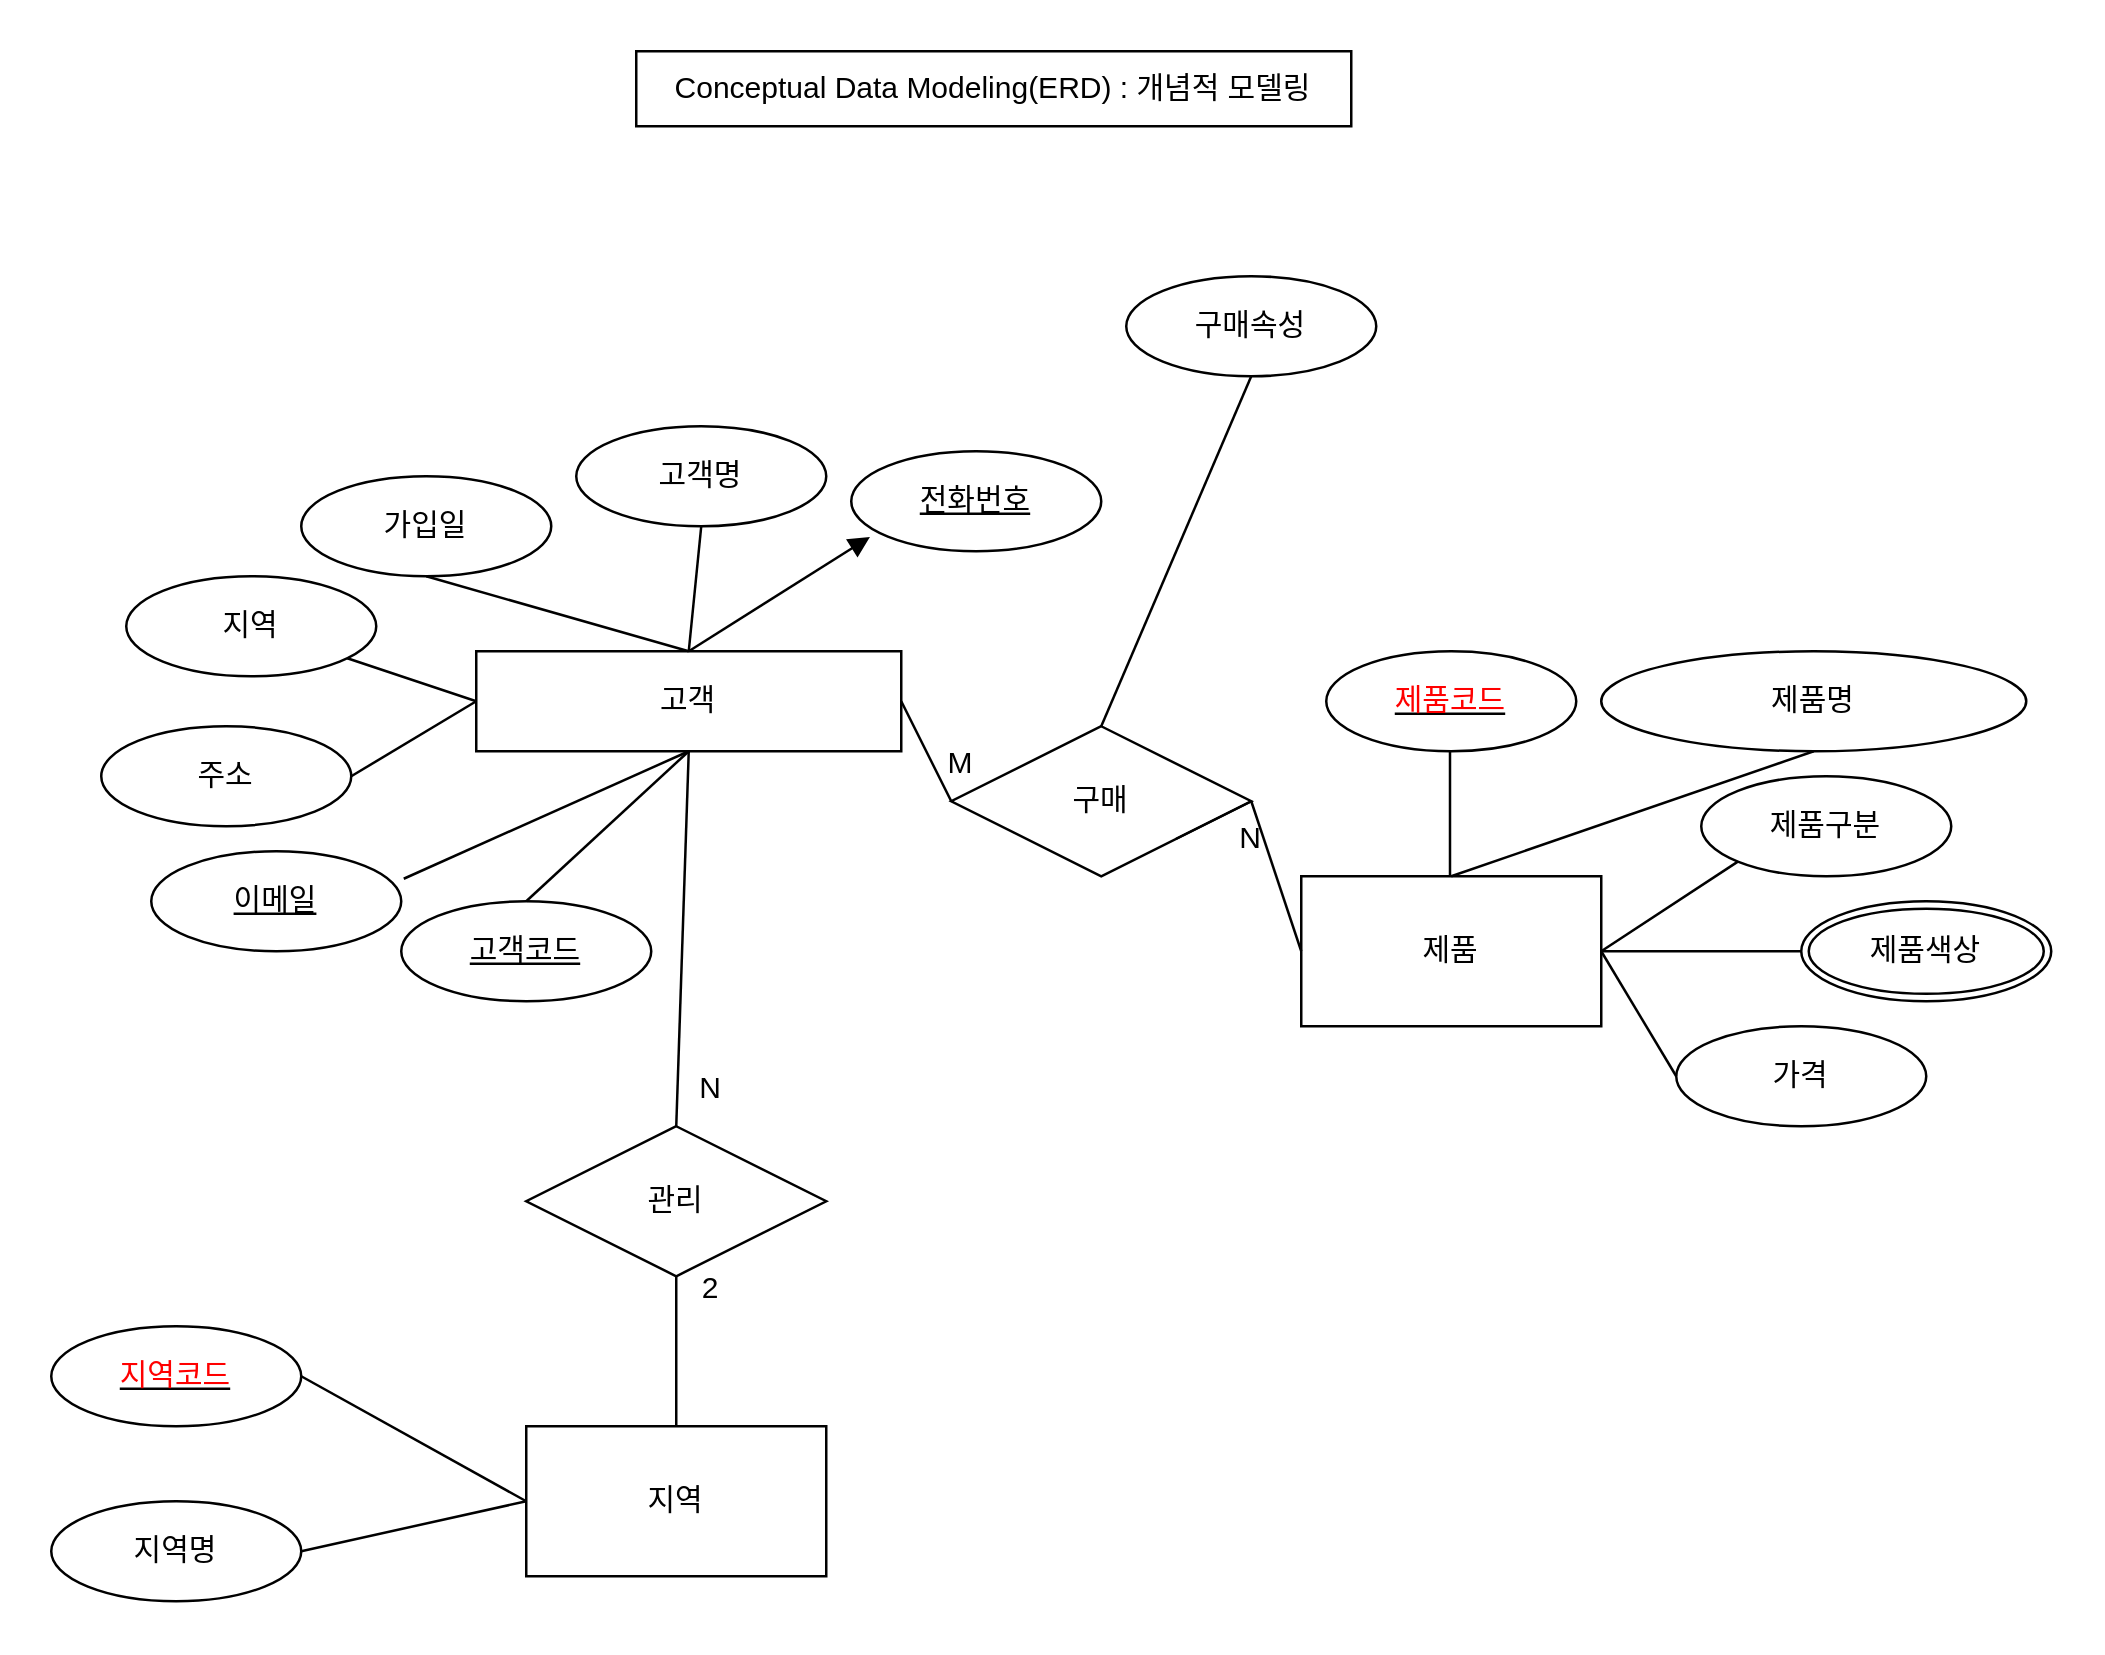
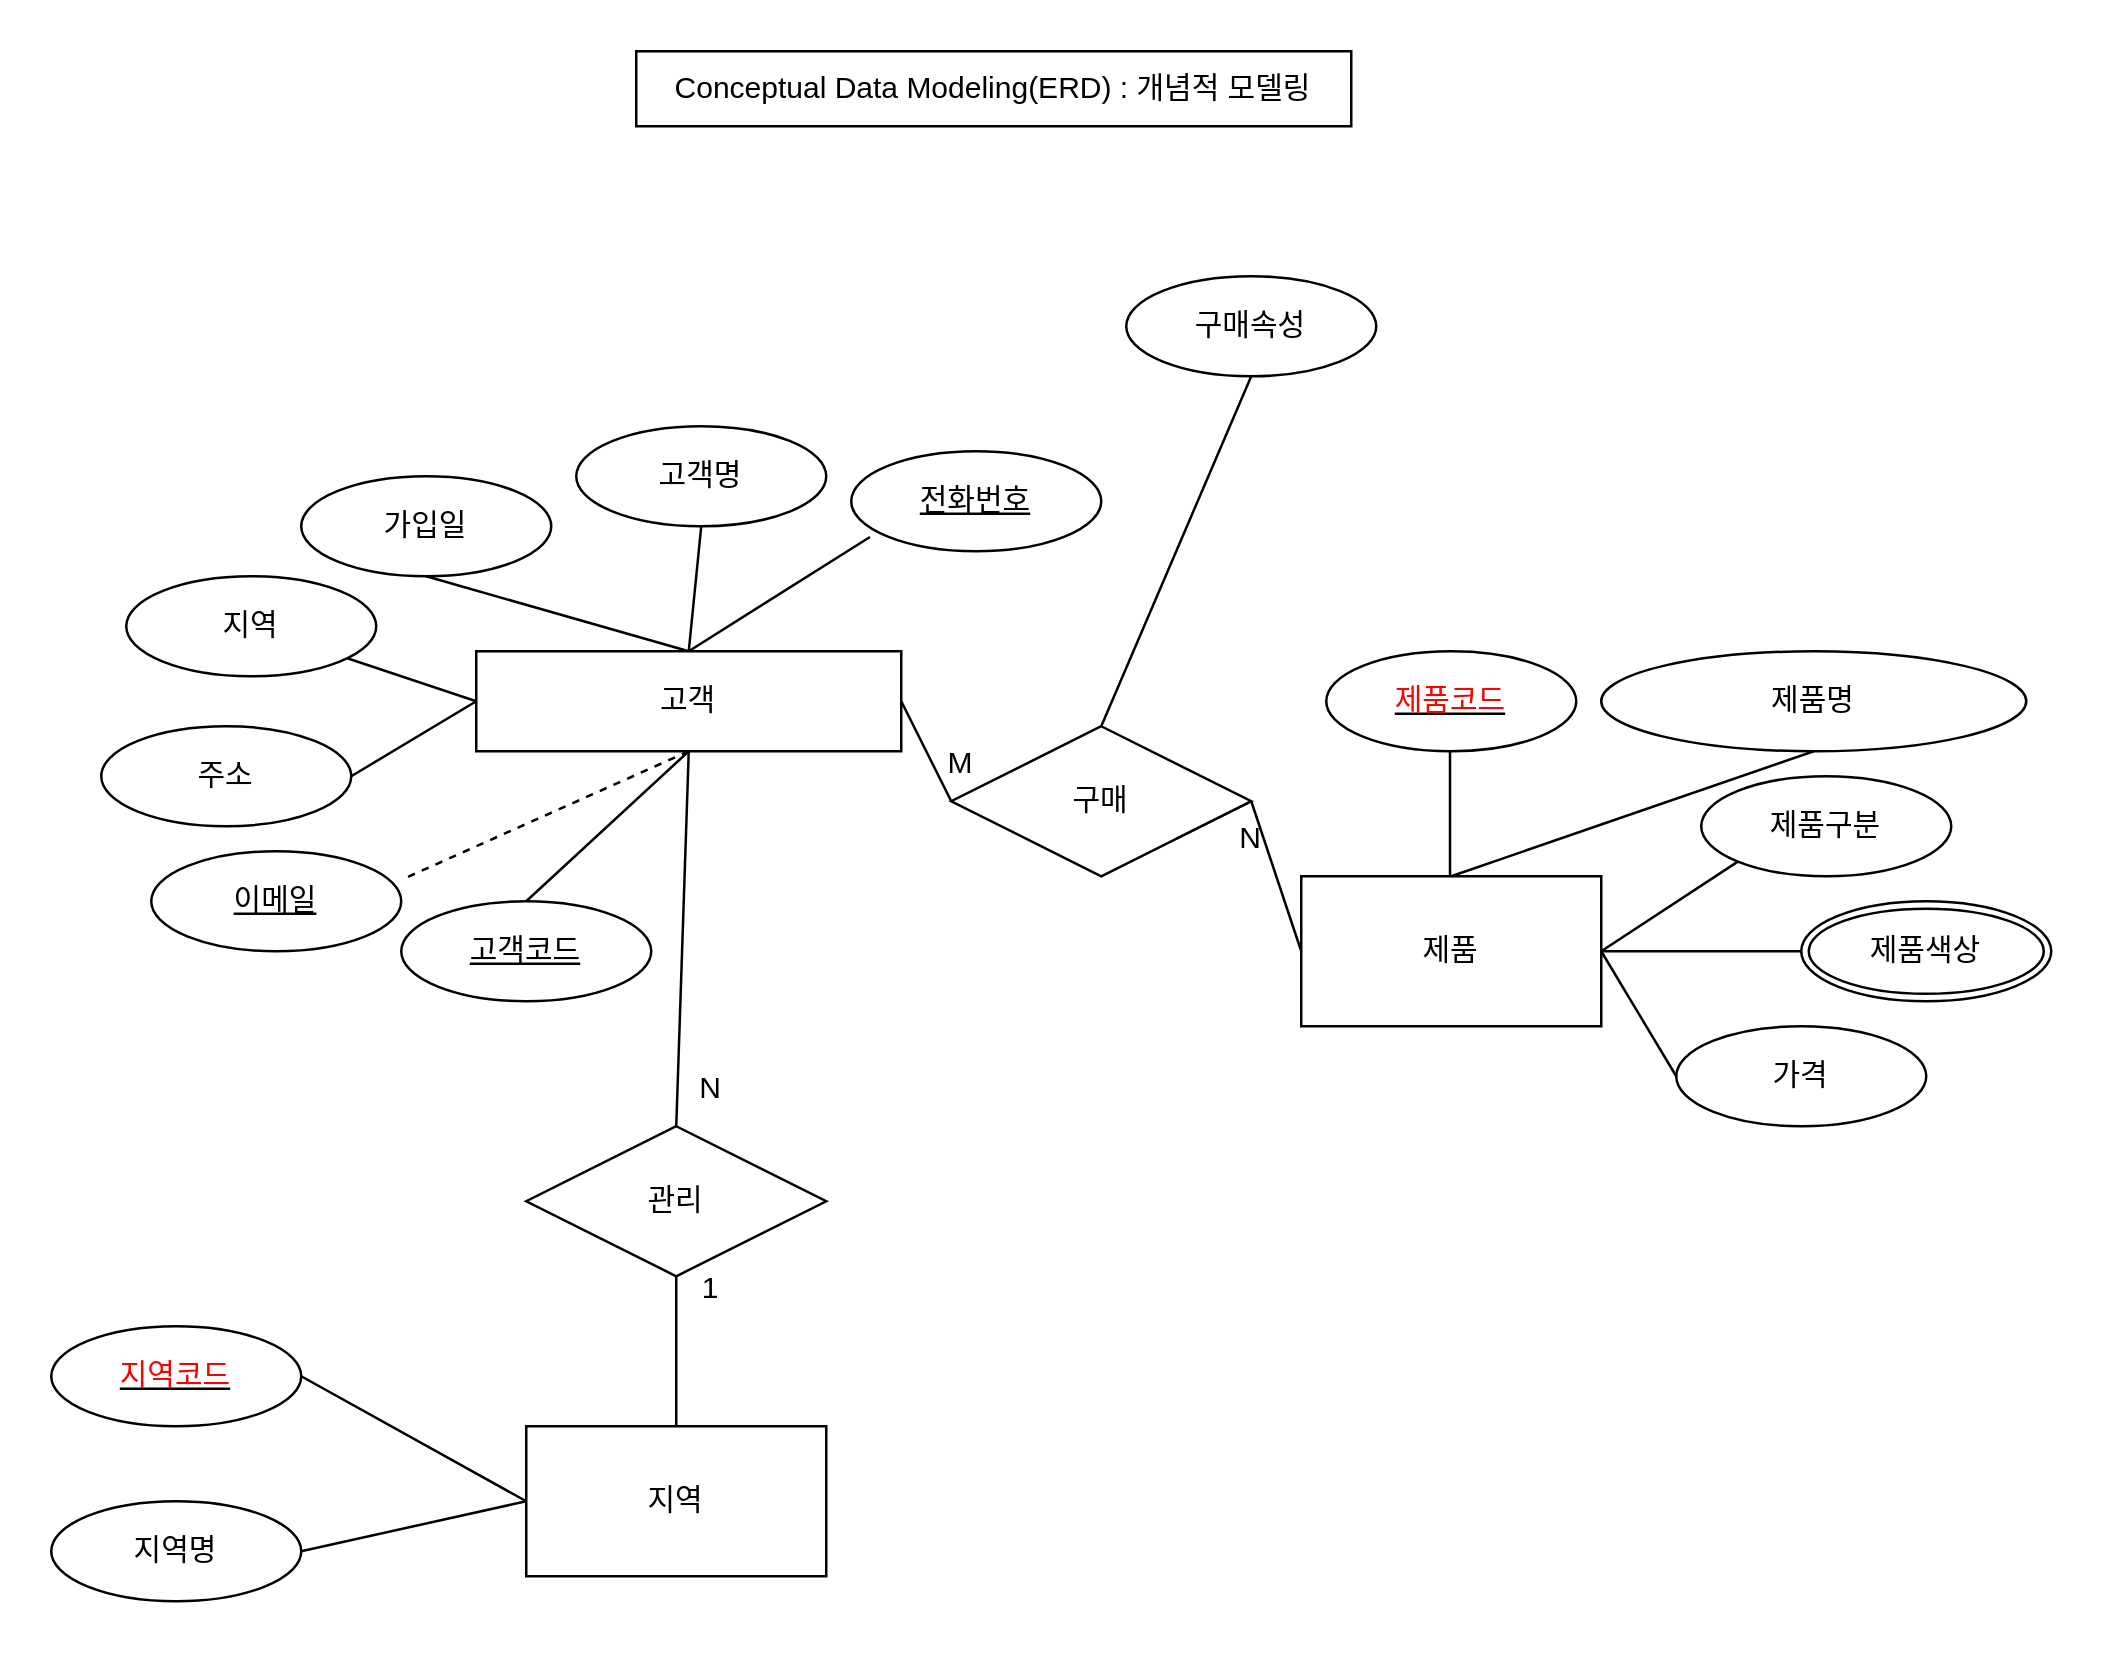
- <mxCell id="13" value="" style="endArrow=block;html=1;rounded=0;entryX=0.075;entryY=0.857;entryDx=0;entryDy=0;exitX=0.5;exitY=0;exitDx=0;exitDy=0;entryPerimeter=0;" parent="1" source="2" target="5" edge="1"><mxGeometry relative="1" as="geometry"><mxPoint x="220" y="290" as="sourcePoint" /><mxPoint x="340" y="210" as="targetPoint" /></mxGeometry></mxCell>
+ <mxCell id="13" value="" style="endArrow=none;html=1;rounded=0;entryX=0.075;entryY=0.857;entryDx=0;entryDy=0;exitX=0.5;exitY=0;exitDx=0;exitDy=0;entryPerimeter=0;" parent="1" source="2" target="5" edge="1"><mxGeometry relative="1" as="geometry"><mxPoint x="220" y="290" as="sourcePoint" /><mxPoint x="340" y="210" as="targetPoint" /></mxGeometry></mxCell>
- <mxCell id="14" value="" style="endArrow=none;html=1;rounded=0;entryX=1.01;entryY=0.275;entryDx=0;entryDy=0;exitX=0.5;exitY=1;exitDx=0;exitDy=0;entryPerimeter=0;" parent="1" source="2" target="6" edge="1"><mxGeometry relative="1" as="geometry"><mxPoint x="220" y="290" as="sourcePoint" /><mxPoint x="380" y="290" as="targetPoint" /></mxGeometry></mxCell>
+ <mxCell id="14" value="" style="endArrow=none;html=1;rounded=0;entryX=1.01;entryY=0.275;entryDx=0;entryDy=0;exitX=0.5;exitY=1;exitDx=0;exitDy=0;entryPerimeter=0;dashed=1;" parent="1" source="2" target="6" edge="1"><mxGeometry relative="1" as="geometry"><mxPoint x="220" y="290" as="sourcePoint" /><mxPoint x="380" y="290" as="targetPoint" /></mxGeometry></mxCell>
- <mxCell id="42" value="2" style="text;html=1;strokeColor=none;fillColor=none;align=center;verticalAlign=middle;whiteSpace=wrap;rounded=0;" vertex="1" parent="1"><mxGeometry x="254" y="500" width="60" height="30" as="geometry" /></mxCell>
+ <mxCell id="42" value="1" style="text;html=1;strokeColor=none;fillColor=none;align=center;verticalAlign=middle;whiteSpace=wrap;rounded=0;" vertex="1" parent="1"><mxGeometry x="254" y="500" width="60" height="30" as="geometry" /></mxCell>
